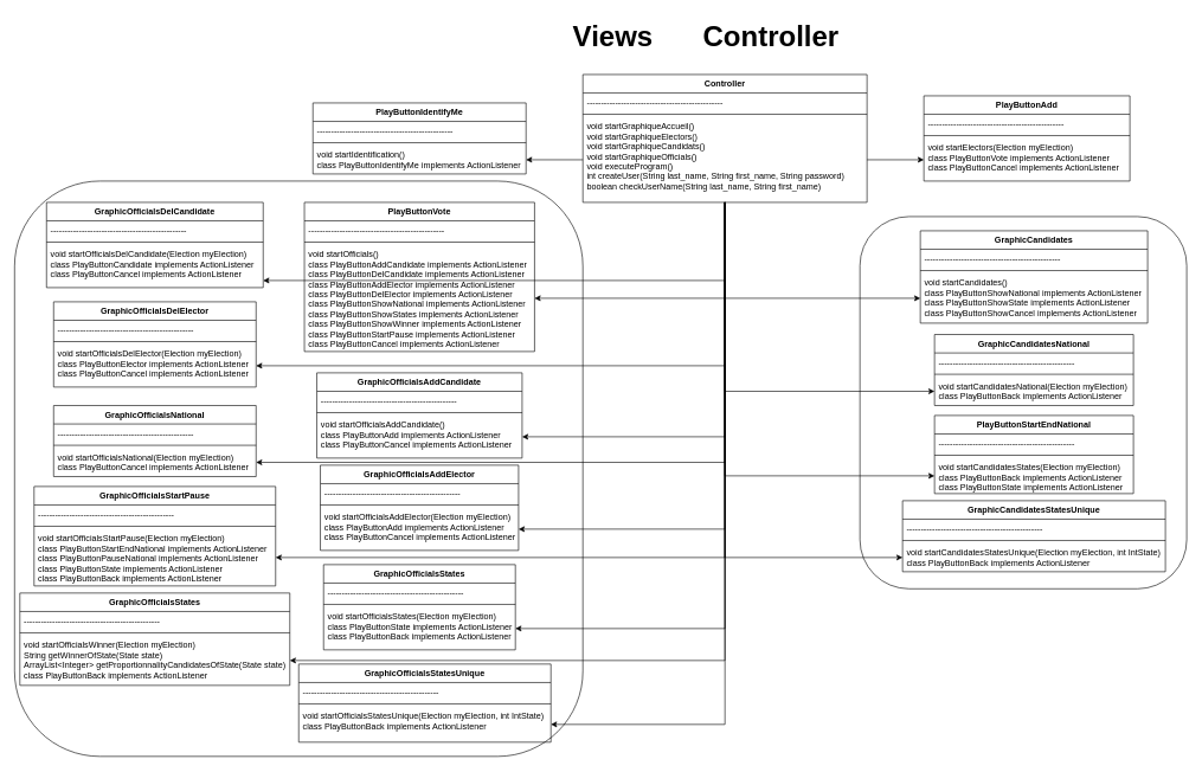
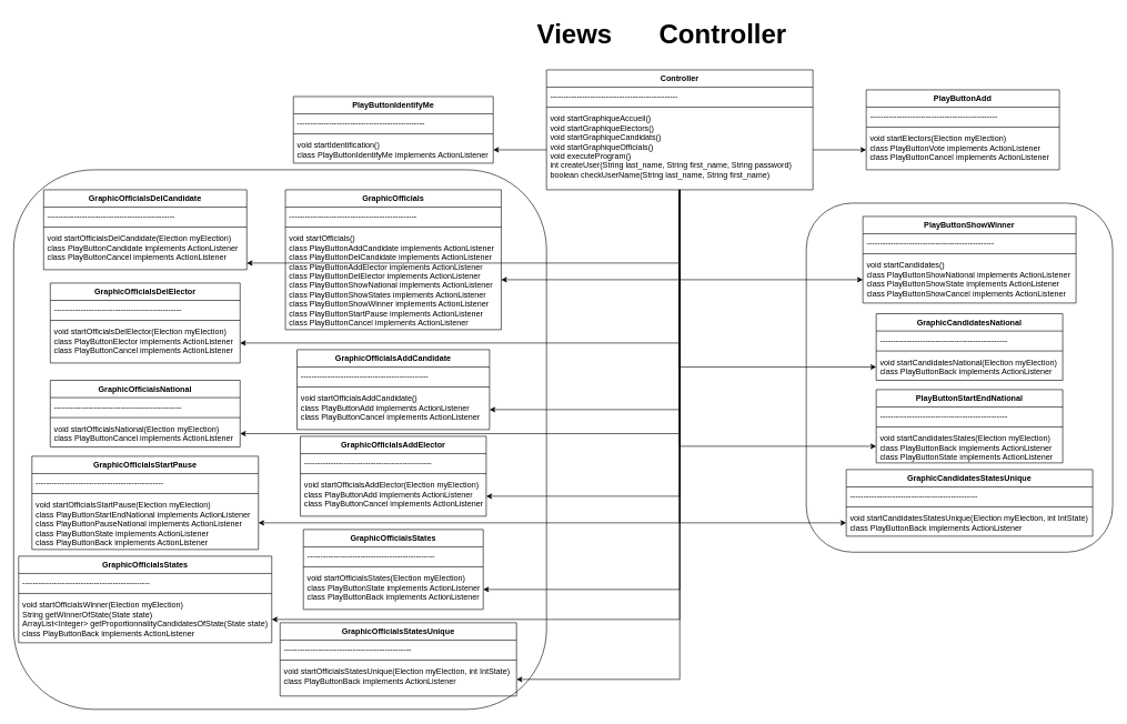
- <mxCell id="86" value="PlayButtonVote" style="swimlane;fontStyle=1;align=center;verticalAlign=top;childLayout=stackLayout;horizontal=1;startSize=26;horizontalStack=0;resizeParent=1;resizeParentMax=0;resizeLast=0;collapsible=1;marginBottom=0;" vertex="1" parent="1"><mxGeometry x="428" y="284" width="324" height="210" as="geometry" /></mxCell>
+ <mxCell id="86" value="GraphicOfficials" style="swimlane;fontStyle=1;align=center;verticalAlign=top;childLayout=stackLayout;horizontal=1;startSize=26;horizontalStack=0;resizeParent=1;resizeParentMax=0;resizeLast=0;collapsible=1;marginBottom=0;" vertex="1" parent="1"><mxGeometry x="428" y="284" width="324" height="210" as="geometry" /></mxCell>
- <mxCell id="24" value="GraphicCandidates" style="swimlane;fontStyle=1;align=center;verticalAlign=top;childLayout=stackLayout;horizontal=1;startSize=26;horizontalStack=0;resizeParent=1;resizeParentMax=0;resizeLast=0;collapsible=1;marginBottom=0;" vertex="1" parent="1"><mxGeometry x="1295" y="324" width="320" height="130" as="geometry" /></mxCell>
+ <mxCell id="24" value="PlayButtonShowWinner" style="swimlane;fontStyle=1;align=center;verticalAlign=top;childLayout=stackLayout;horizontal=1;startSize=26;horizontalStack=0;resizeParent=1;resizeParentMax=0;resizeLast=0;collapsible=1;marginBottom=0;" vertex="1" parent="1"><mxGeometry x="1295" y="324" width="320" height="130" as="geometry" /></mxCell>
